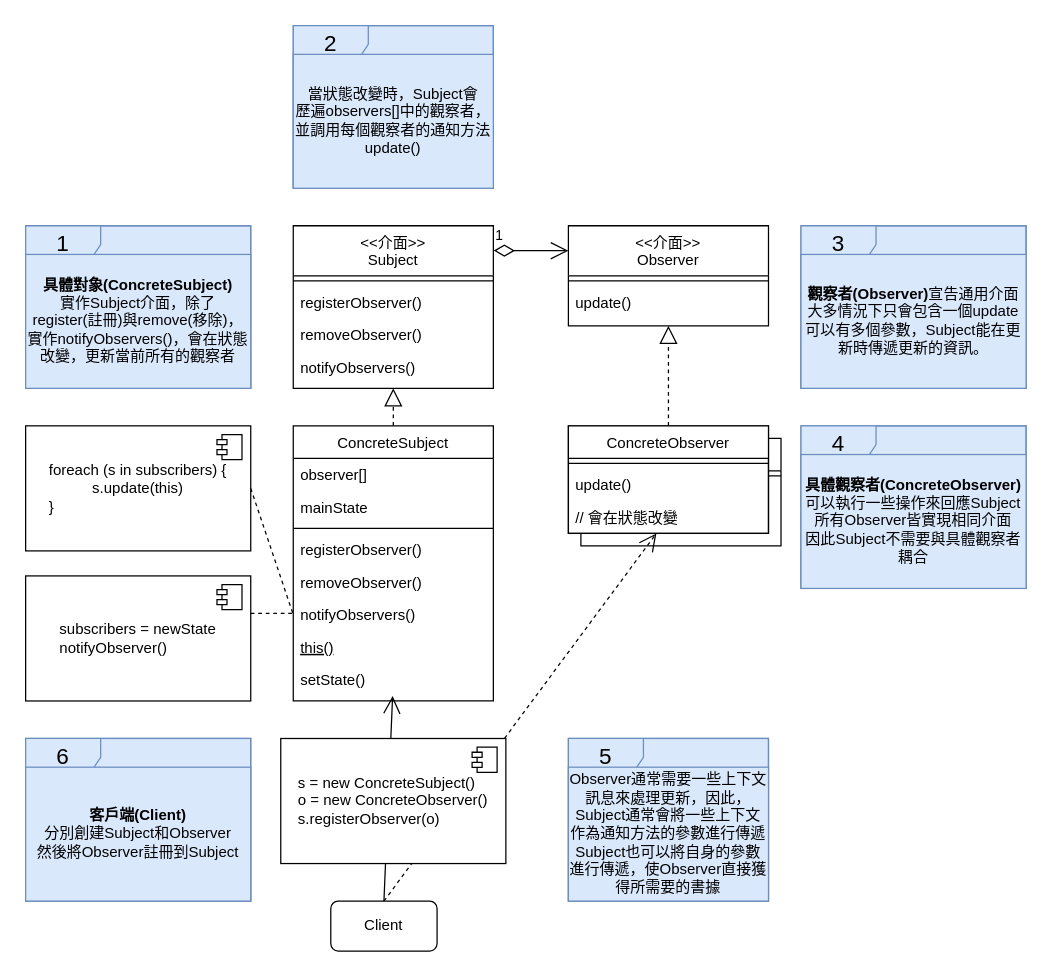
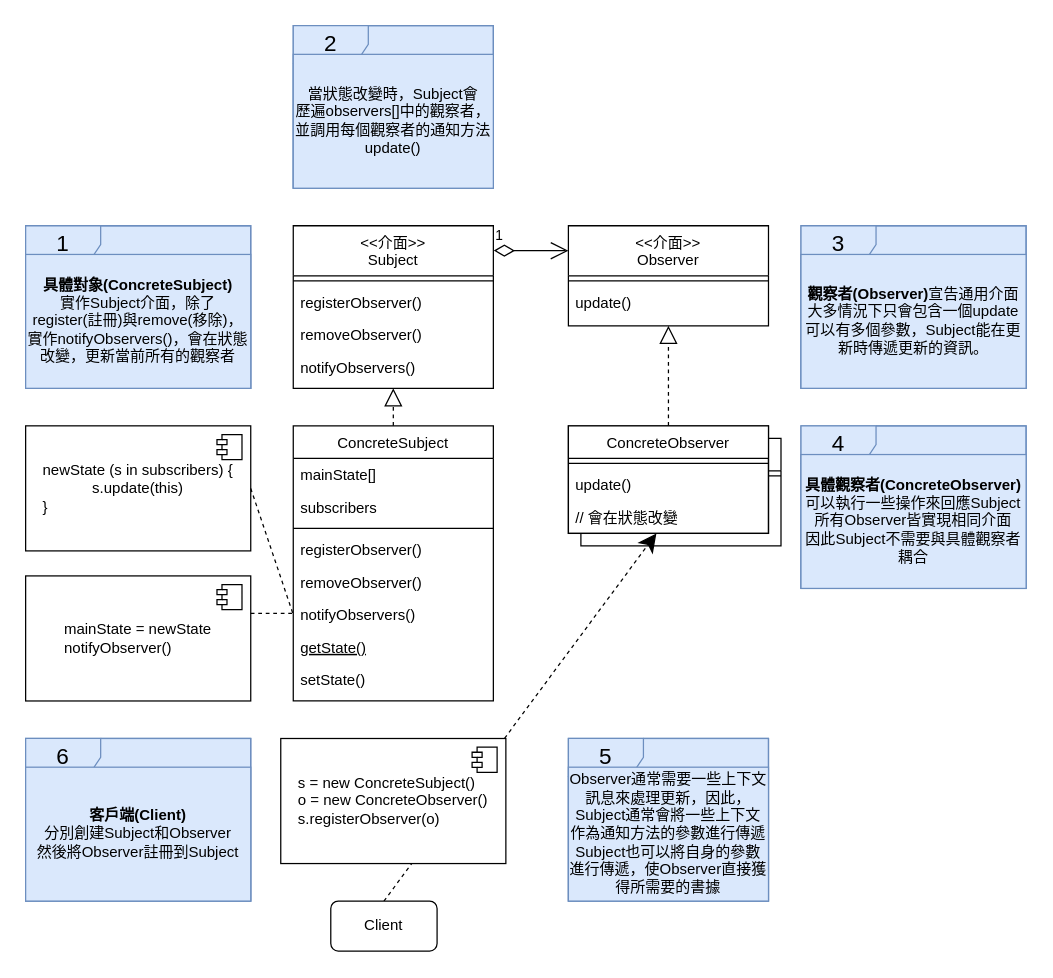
- <mxCell id="13" value="observer[]" style="text;align=left;verticalAlign=top;spacingLeft=4;spacingRight=4;overflow=hidden;rotatable=0;points=[[0,0.5],[1,0.5]];portConstraint=eastwest;rounded=0;shadow=0;html=0;" vertex="1" parent="12"><mxGeometry y="26" width="160" height="26" as="geometry" /></mxCell>
+ <mxCell id="13" value="mainState[]" style="text;align=left;verticalAlign=top;spacingLeft=4;spacingRight=4;overflow=hidden;rotatable=0;points=[[0,0.5],[1,0.5]];portConstraint=eastwest;rounded=0;shadow=0;html=0;" vertex="1" parent="12"><mxGeometry y="26" width="160" height="26" as="geometry" /></mxCell>
- <mxCell id="29" value="foreach (s in subscribers) {&lt;br&gt;s.update(this)&lt;br&gt;&lt;div style=&quot;text-align: left;&quot;&gt;&lt;span style=&quot;background-color: initial;&quot;&gt;}&lt;/span&gt;&lt;/div&gt;" style="html=1;dropTarget=0;whiteSpace=wrap;" vertex="1" parent="1"><mxGeometry x="20" y="340" width="180" height="100" as="geometry" /></mxCell>
+ <mxCell id="29" value="newState (s in subscribers) {&lt;br&gt;s.update(this)&lt;br&gt;&lt;div style=&quot;text-align: left;&quot;&gt;&lt;span style=&quot;background-color: initial;&quot;&gt;}&lt;/span&gt;&lt;/div&gt;" style="html=1;dropTarget=0;whiteSpace=wrap;" vertex="1" parent="1"><mxGeometry x="20" y="340" width="180" height="100" as="geometry" /></mxCell>
- <mxCell id="14" value="mainState" style="text;align=left;verticalAlign=top;spacingLeft=4;spacingRight=4;overflow=hidden;rotatable=0;points=[[0,0.5],[1,0.5]];portConstraint=eastwest;rounded=0;shadow=0;html=0;" vertex="1" parent="12"><mxGeometry y="52" width="160" height="26" as="geometry" /></mxCell>
+ <mxCell id="14" value="subscribers" style="text;align=left;verticalAlign=top;spacingLeft=4;spacingRight=4;overflow=hidden;rotatable=0;points=[[0,0.5],[1,0.5]];portConstraint=eastwest;rounded=0;shadow=0;html=0;" vertex="1" parent="12"><mxGeometry y="52" width="160" height="26" as="geometry" /></mxCell>
- <mxCell id="5" value="" style="endArrow=open;endSize=12;dashed=1;html=1;rounded=0;exitX=0.5;exitY=0;exitDx=0;exitDy=0;" edge="1" parent="1" source="28" target="24"><mxGeometry width="160" relative="1" as="geometry"><mxPoint x="440" y="690" as="sourcePoint" /><mxPoint x="600" y="690" as="targetPoint" /></mxGeometry></mxCell>
+ <mxCell id="5" value="" style="endArrow=classic;endSize=12;dashed=1;html=1;rounded=0;exitX=0.5;exitY=0;exitDx=0;exitDy=0;" edge="1" parent="1" source="28" target="24"><mxGeometry width="160" relative="1" as="geometry"><mxPoint x="440" y="690" as="sourcePoint" /><mxPoint x="600" y="690" as="targetPoint" /></mxGeometry></mxCell>
- <mxCell id="31" value="subscribers = newState&lt;br&gt;&lt;div style=&quot;text-align: left;&quot;&gt;&lt;span style=&quot;background-color: initial;&quot;&gt;notifyObserver()&lt;/span&gt;&lt;/div&gt;" style="html=1;dropTarget=0;whiteSpace=wrap;" vertex="1" parent="1"><mxGeometry x="20" y="460" width="180" height="100" as="geometry" /></mxCell>
+ <mxCell id="31" value="mainState = newState&lt;br&gt;&lt;div style=&quot;text-align: left;&quot;&gt;&lt;span style=&quot;background-color: initial;&quot;&gt;notifyObserver()&lt;/span&gt;&lt;/div&gt;" style="html=1;dropTarget=0;whiteSpace=wrap;" vertex="1" parent="1"><mxGeometry x="20" y="460" width="180" height="100" as="geometry" /></mxCell>
- <mxCell id="19" value="this()" style="text;align=left;verticalAlign=top;spacingLeft=4;spacingRight=4;overflow=hidden;rotatable=0;points=[[0,0.5],[1,0.5]];portConstraint=eastwest;fontStyle=4" parent="12" vertex="1"><mxGeometry y="164" width="160" height="26" as="geometry" /></mxCell>
+ <mxCell id="19" value="getState()" style="text;align=left;verticalAlign=top;spacingLeft=4;spacingRight=4;overflow=hidden;rotatable=0;points=[[0,0.5],[1,0.5]];portConstraint=eastwest;fontStyle=4" parent="12" vertex="1"><mxGeometry y="164" width="160" height="26" as="geometry" /></mxCell>
- <mxCell id="6" value="" style="endArrow=open;endFill=1;endSize=12;html=1;rounded=0;exitX=0.5;exitY=0;exitDx=0;exitDy=0;" edge="1" parent="1" source="28" target="20"><mxGeometry width="160" relative="1" as="geometry"><mxPoint x="-130" y="760" as="sourcePoint" /><mxPoint x="314" y="600" as="targetPoint" /></mxGeometry></mxCell>
